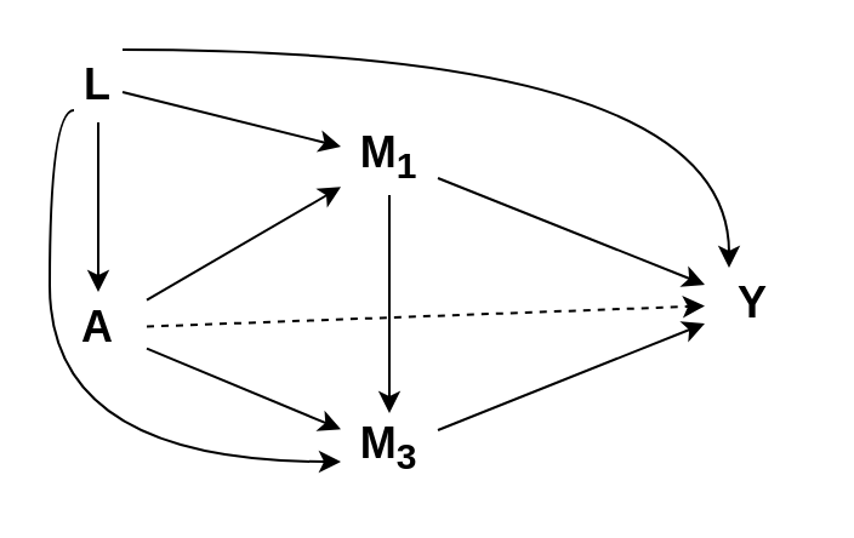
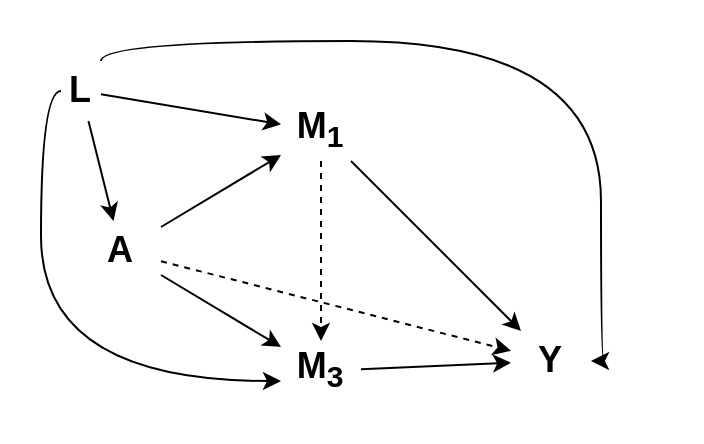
- <mxCell id="2" value="&lt;font style=&quot;font-size: 18px&quot;&gt;&lt;b&gt;L&lt;/b&gt;&lt;/font&gt;" style="text;html=1;strokeColor=none;fillColor=none;align=center;verticalAlign=middle;whiteSpace=wrap;rounded=0;" parent="1" vertex="1"><mxGeometry x="30" y="20" width="20" height="30" as="geometry" /></mxCell>
+ <mxCell id="2" value="&lt;font style=&quot;font-size: 18px&quot;&gt;&lt;b&gt;L&lt;/b&gt;&lt;/font&gt;" style="text;html=1;strokeColor=none;fillColor=none;align=center;verticalAlign=middle;whiteSpace=wrap;rounded=0;" parent="1" vertex="1"><mxGeometry x="30" y="30" width="20" height="30" as="geometry" /></mxCell>
- <mxCell id="16" value="" style="endArrow=classic;html=1;" edge="1" parent="1" source="15" target="11"><mxGeometry width="50" height="50" relative="1" as="geometry"><mxPoint x="190" y="83" as="sourcePoint" /><mxPoint x="300" y="127" as="targetPoint" /></mxGeometry></mxCell>
+ <mxCell id="16" value="" style="endArrow=classic;html=1;dashed=1;" edge="1" parent="1" source="15" target="11"><mxGeometry width="50" height="50" relative="1" as="geometry"><mxPoint x="190" y="83" as="sourcePoint" /><mxPoint x="300" y="127" as="targetPoint" /></mxGeometry></mxCell>
- <mxCell id="4" value="&lt;font style=&quot;font-size: 18px&quot;&gt;&lt;b&gt;Y&lt;/b&gt;&lt;/font&gt;" style="text;html=1;strokeColor=none;fillColor=none;align=center;verticalAlign=middle;whiteSpace=wrap;rounded=0;" parent="1" vertex="1"><mxGeometry x="290" y="110" width="40" height="30" as="geometry" /></mxCell>
+ <mxCell id="4" value="&lt;font style=&quot;font-size: 18px&quot;&gt;&lt;b&gt;Y&lt;/b&gt;&lt;/font&gt;" style="text;html=1;strokeColor=none;fillColor=none;align=center;verticalAlign=middle;whiteSpace=wrap;rounded=0;" parent="1" vertex="1"><mxGeometry x="255" y="165" width="40" height="30" as="geometry" /></mxCell>
- <mxCell id="3" value="&lt;font style=&quot;font-size: 18px&quot;&gt;&lt;b&gt;A&lt;/b&gt;&lt;/font&gt;" style="text;html=1;strokeColor=none;fillColor=none;align=center;verticalAlign=middle;whiteSpace=wrap;rounded=0;" parent="1" vertex="1"><mxGeometry x="20" y="120" width="40" height="30" as="geometry" /></mxCell>
+ <mxCell id="3" value="&lt;font style=&quot;font-size: 18px&quot;&gt;&lt;b&gt;A&lt;/b&gt;&lt;/font&gt;" style="text;html=1;strokeColor=none;fillColor=none;align=center;verticalAlign=middle;whiteSpace=wrap;rounded=0;" parent="1" vertex="1"><mxGeometry x="40" y="110" width="40" height="30" as="geometry" /></mxCell>
